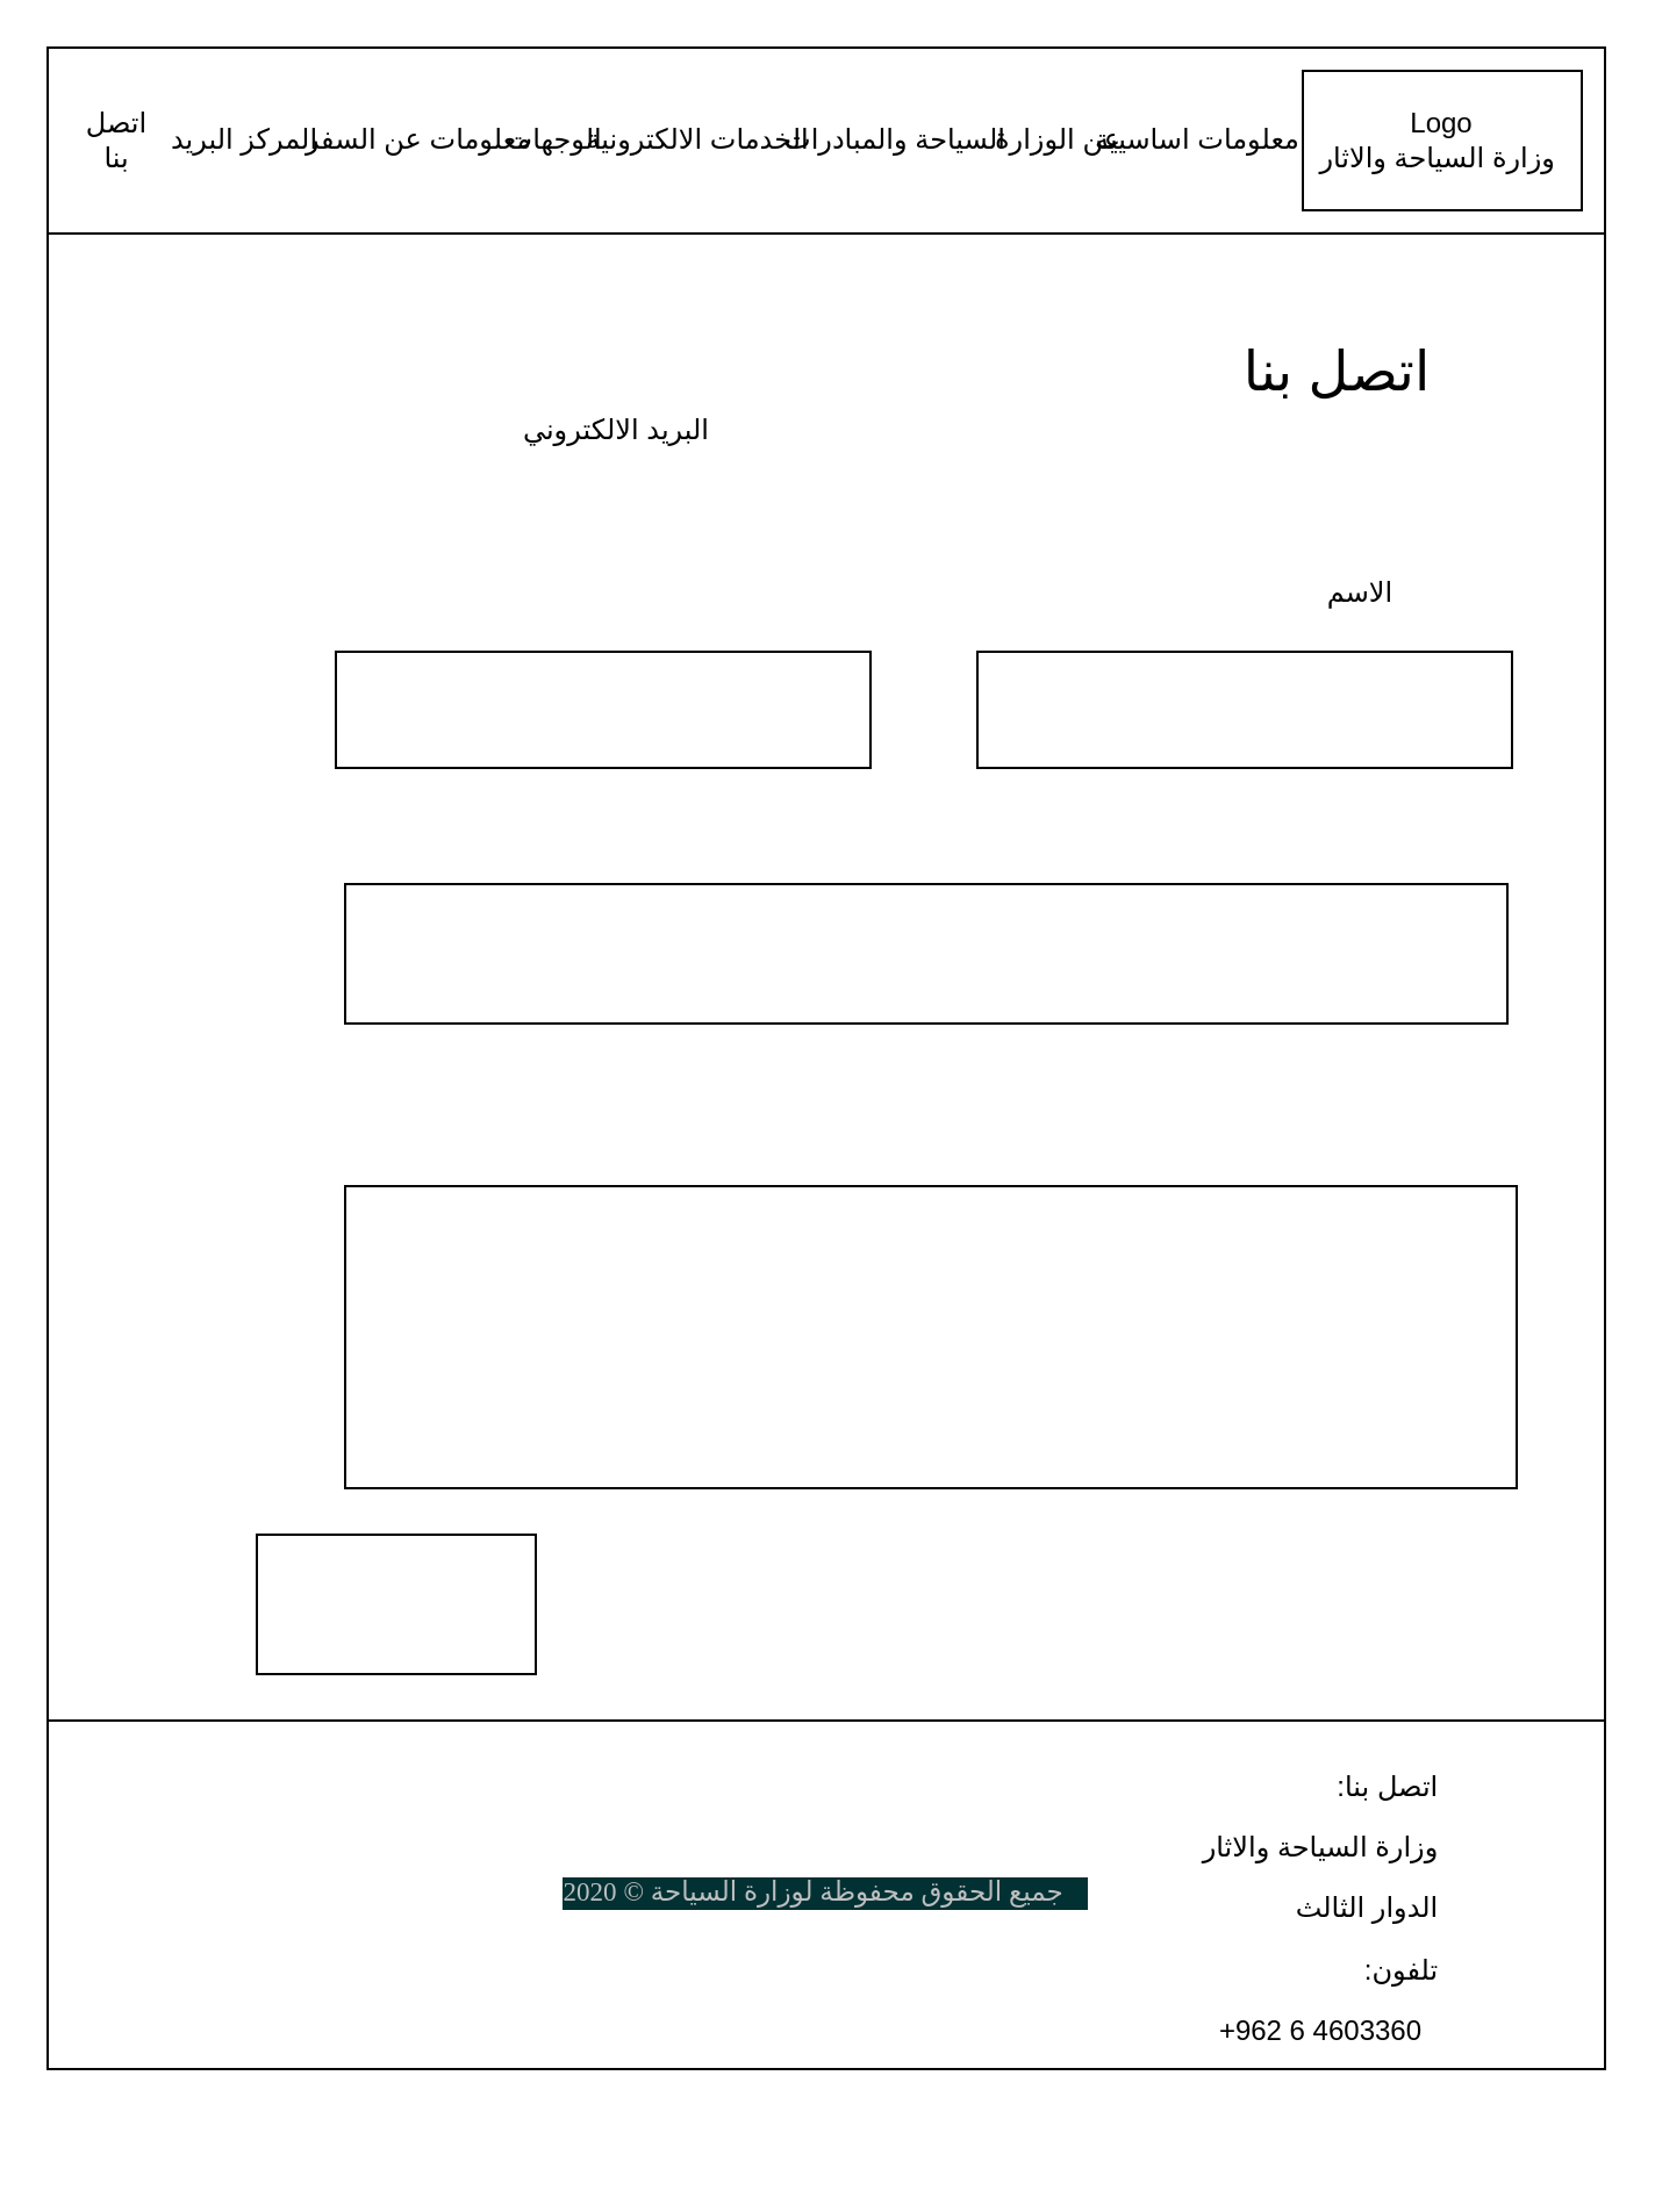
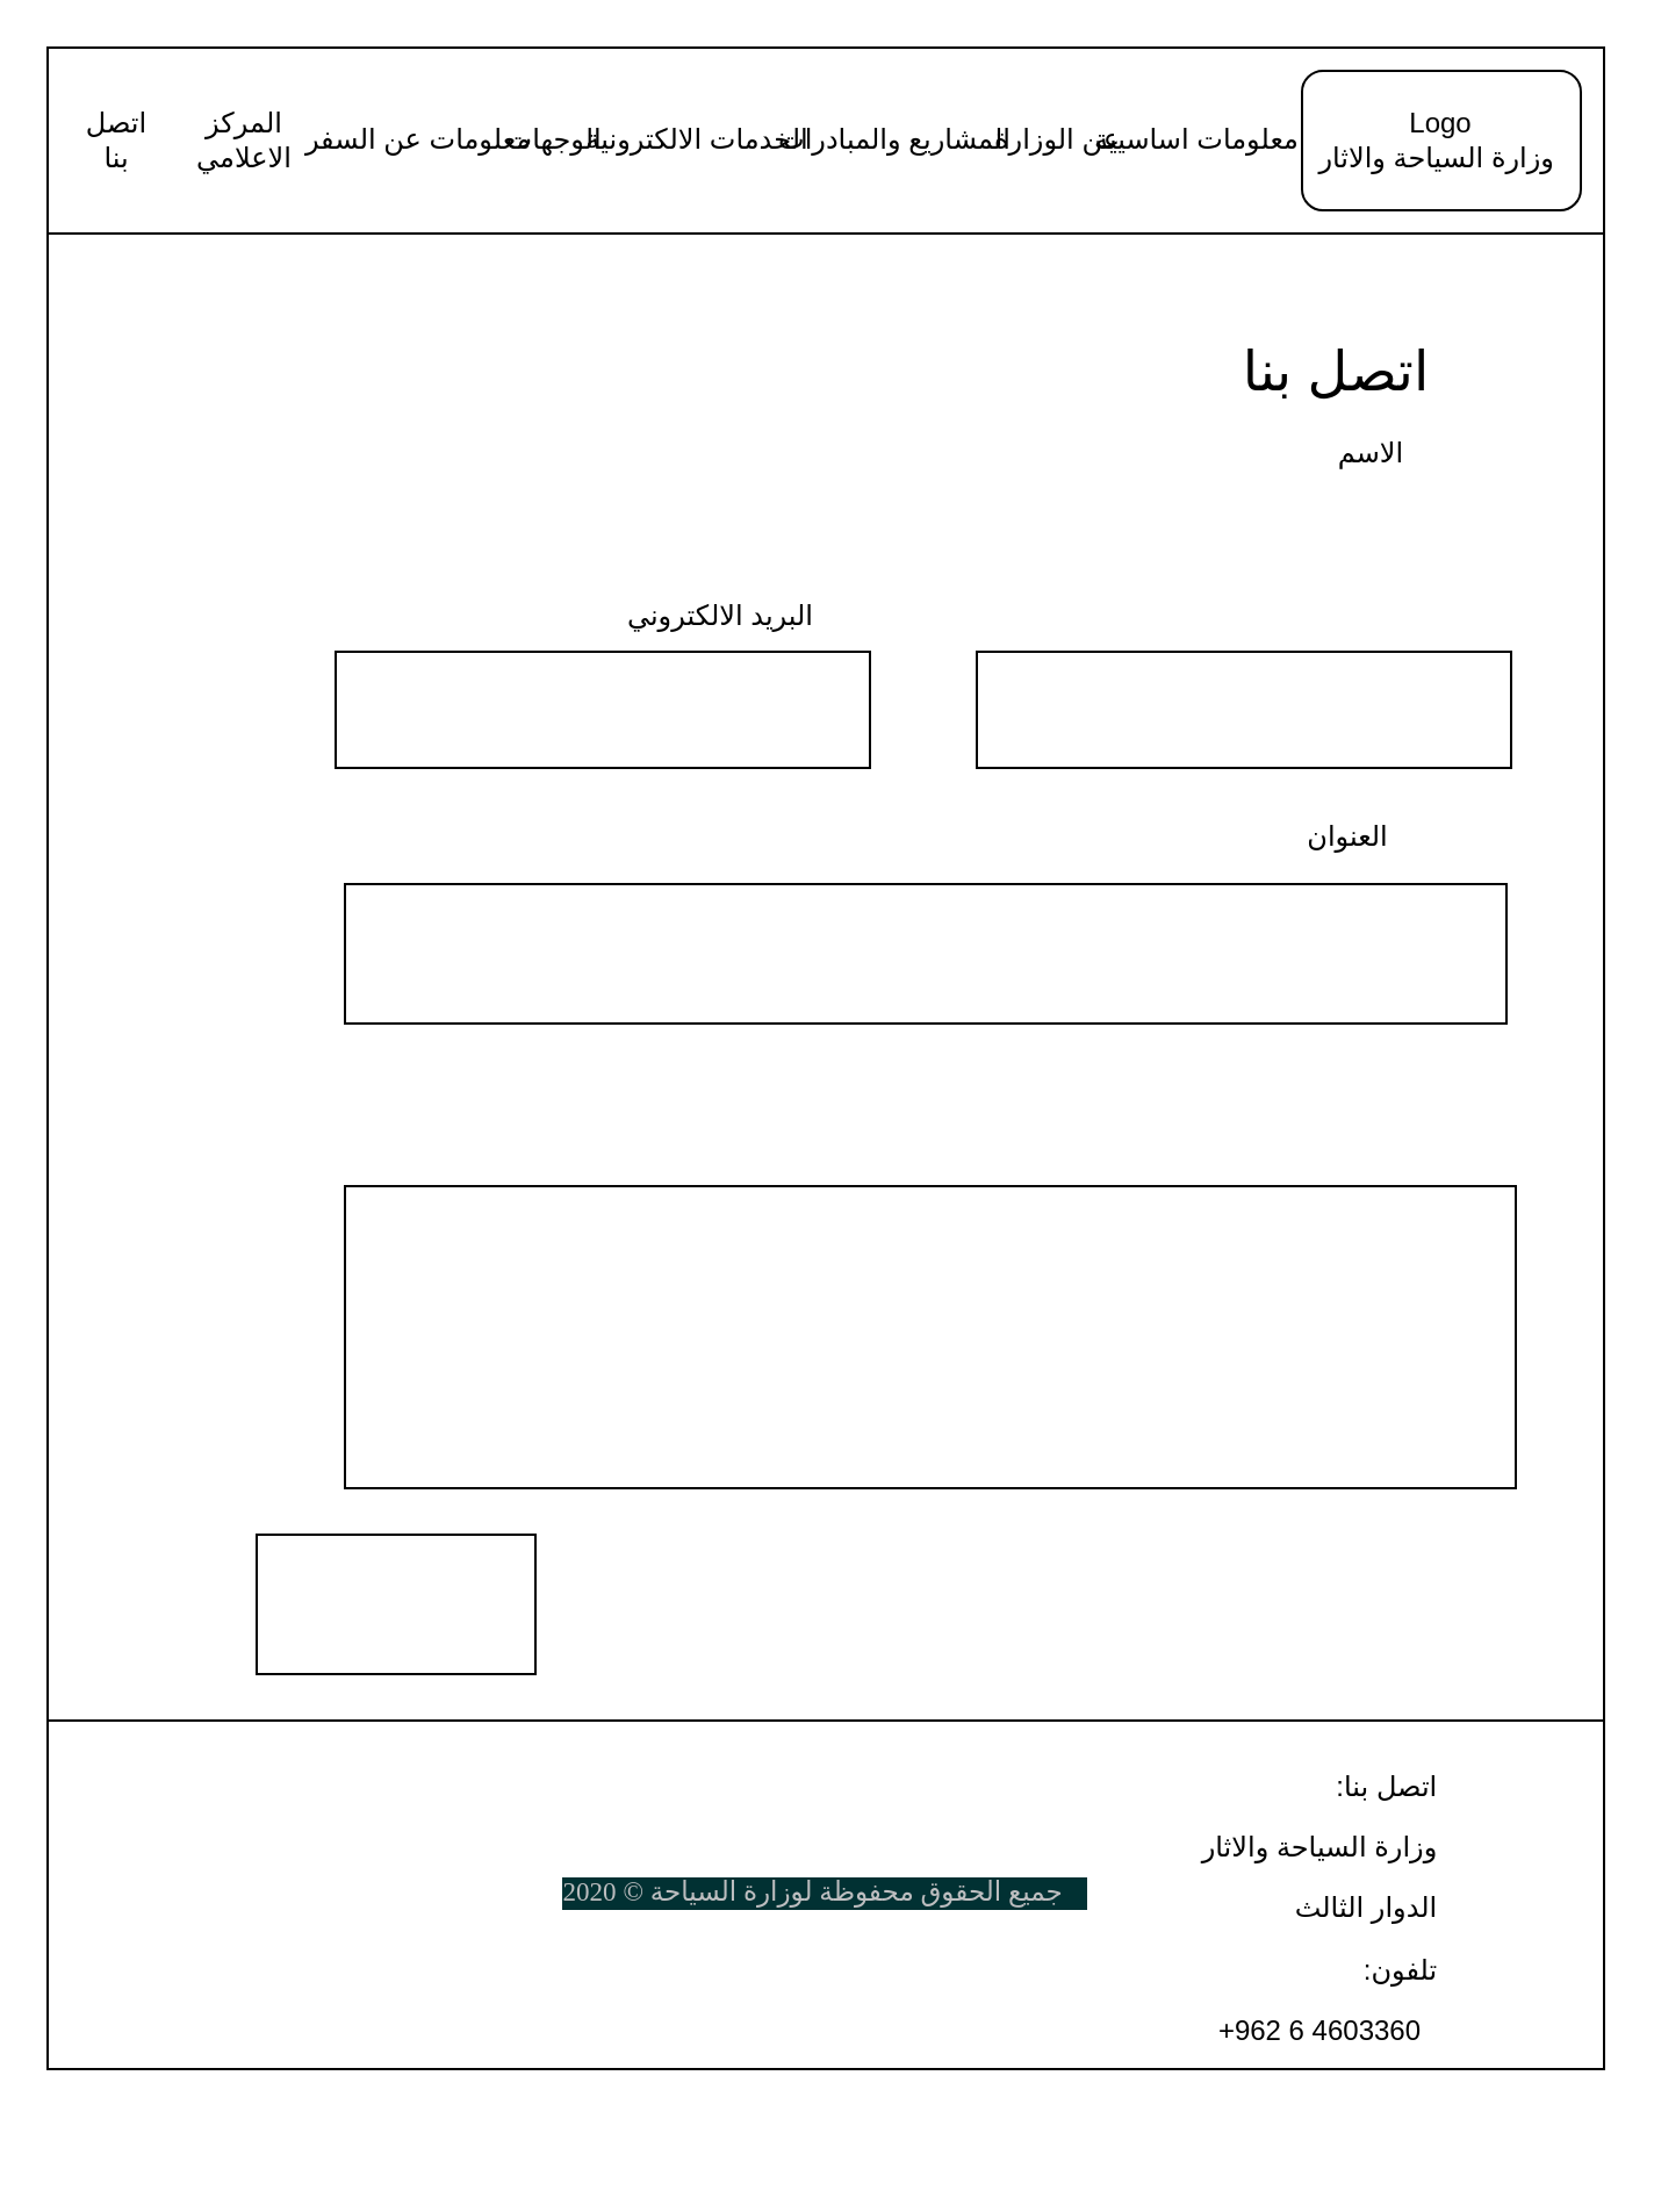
- <mxCell id="15" value="المركز البريد" style="text;html=1;strokeColor=none;fillColor=none;align=center;verticalAlign=middle;whiteSpace=wrap;rounded=0;" vertex="1" parent="1"><mxGeometry x="70" y="50" width="70" height="20" as="geometry" /></mxCell>
+ <mxCell id="15" value="المركز الاعلامي" style="text;html=1;strokeColor=none;fillColor=none;align=center;verticalAlign=middle;whiteSpace=wrap;rounded=0;" vertex="1" parent="1"><mxGeometry x="70" y="50" width="70" height="20" as="geometry" /></mxCell>
- <mxCell id="11" value="السياحة والمبادرات" style="text;html=1;strokeColor=none;fillColor=none;align=center;verticalAlign=middle;whiteSpace=wrap;rounded=0;" vertex="1" parent="1"><mxGeometry x="330" y="50" width="110" height="20" as="geometry" /></mxCell>
+ <mxCell id="11" value="المشاريع والمبادرات" style="text;html=1;strokeColor=none;fillColor=none;align=center;verticalAlign=middle;whiteSpace=wrap;rounded=0;" vertex="1" parent="1"><mxGeometry x="330" y="50" width="110" height="20" as="geometry" /></mxCell>
- <mxCell id="4" value="Logo&lt;br&gt;وزارة السياحة والاثار&amp;nbsp;" style="whiteSpace=wrap;html=1;rounded=0;" parent="1" vertex="1"><mxGeometry x="560" y="30" width="120" height="60" as="geometry" /></mxCell>
+ <mxCell id="4" value="Logo&lt;br&gt;وزارة السياحة والاثار&amp;nbsp;" style="rounded=1;whiteSpace=wrap;html=1;" parent="1" vertex="1"><mxGeometry x="560" y="30" width="120" height="60" as="geometry" /></mxCell>
- <mxCell id="22" value="البريد الالكتروني" style="text;html=1;strokeColor=none;fillColor=none;align=center;verticalAlign=middle;whiteSpace=wrap;rounded=0;" vertex="1" parent="1"><mxGeometry x="215" y="170" width="100" height="30" as="geometry" /></mxCell>
+ <mxCell id="22" value="البريد الالكتروني" style="text;html=1;strokeColor=none;fillColor=none;align=center;verticalAlign=middle;whiteSpace=wrap;rounded=0;" vertex="1" parent="1"><mxGeometry x="260" y="250" width="100" height="30" as="geometry" /></mxCell>
- <mxCell id="21" value="الاسم" style="text;html=1;strokeColor=none;fillColor=none;align=center;verticalAlign=middle;whiteSpace=wrap;rounded=0;" vertex="1" parent="1"><mxGeometry x="530" y="240" width="110" height="30" as="geometry" /></mxCell>
+ <mxCell id="21" value="الاسم" style="text;html=1;strokeColor=none;fillColor=none;align=center;verticalAlign=middle;whiteSpace=wrap;rounded=0;" vertex="1" parent="1"><mxGeometry x="535" y="180" width="110" height="30" as="geometry" /></mxCell>
+ <mxCell id="23" value="العنوان" style="text;html=1;strokeColor=none;fillColor=none;align=center;verticalAlign=middle;whiteSpace=wrap;rounded=0;" vertex="1" parent="1"><mxGeometry x="510" y="350" width="140" height="20" as="geometry" /></mxCell>
